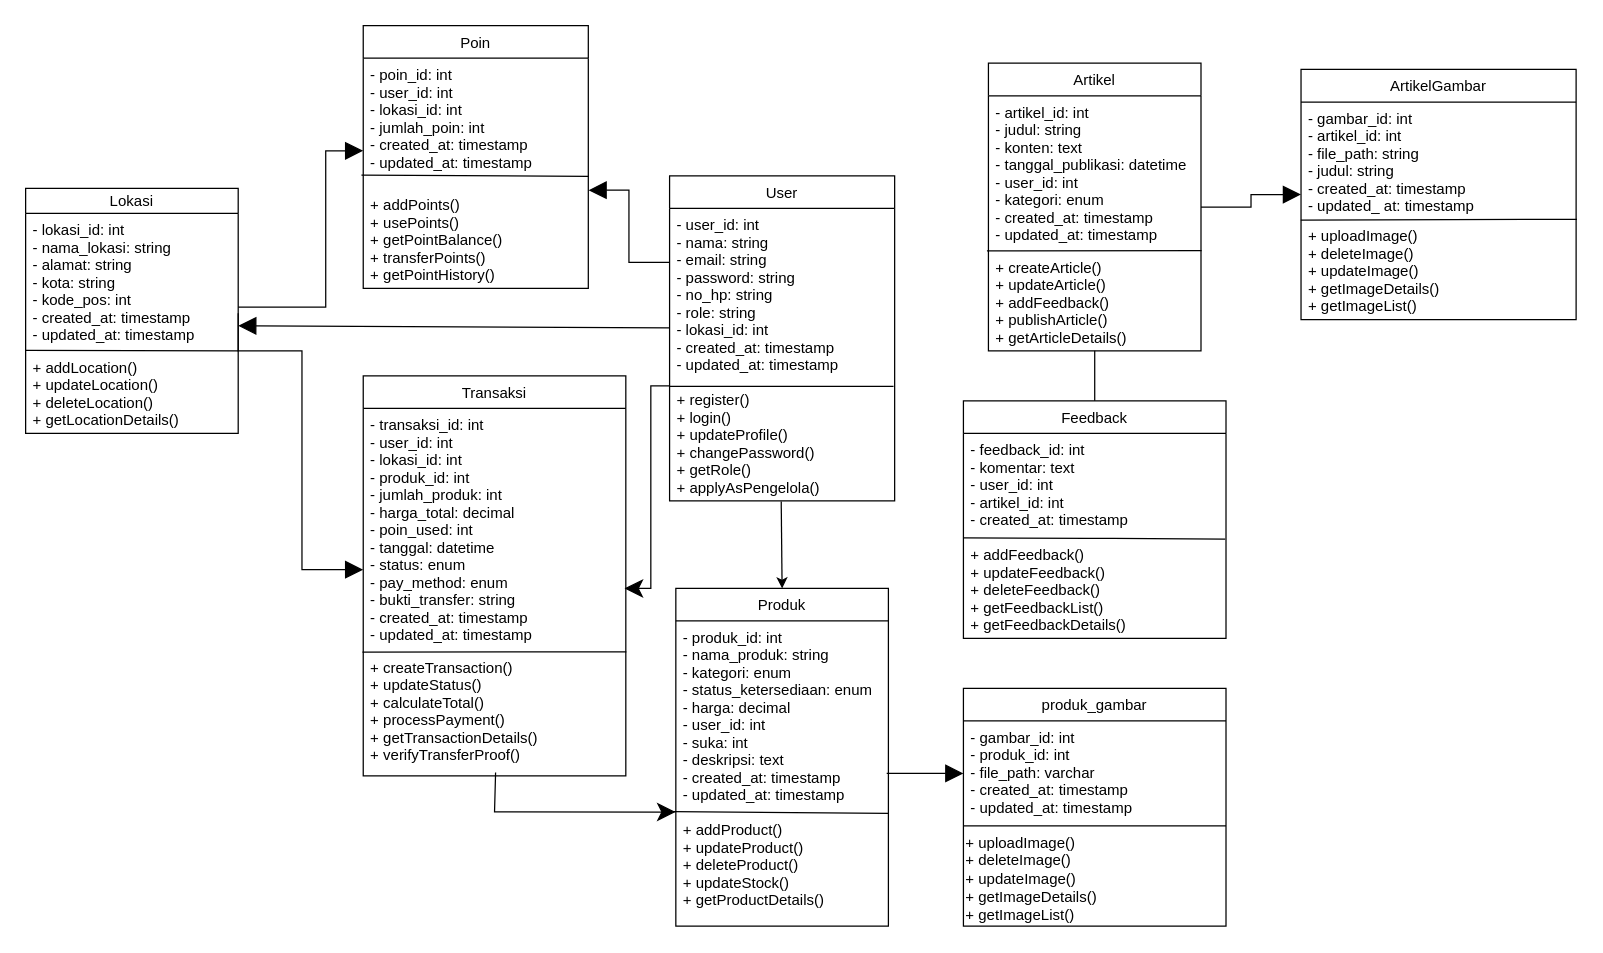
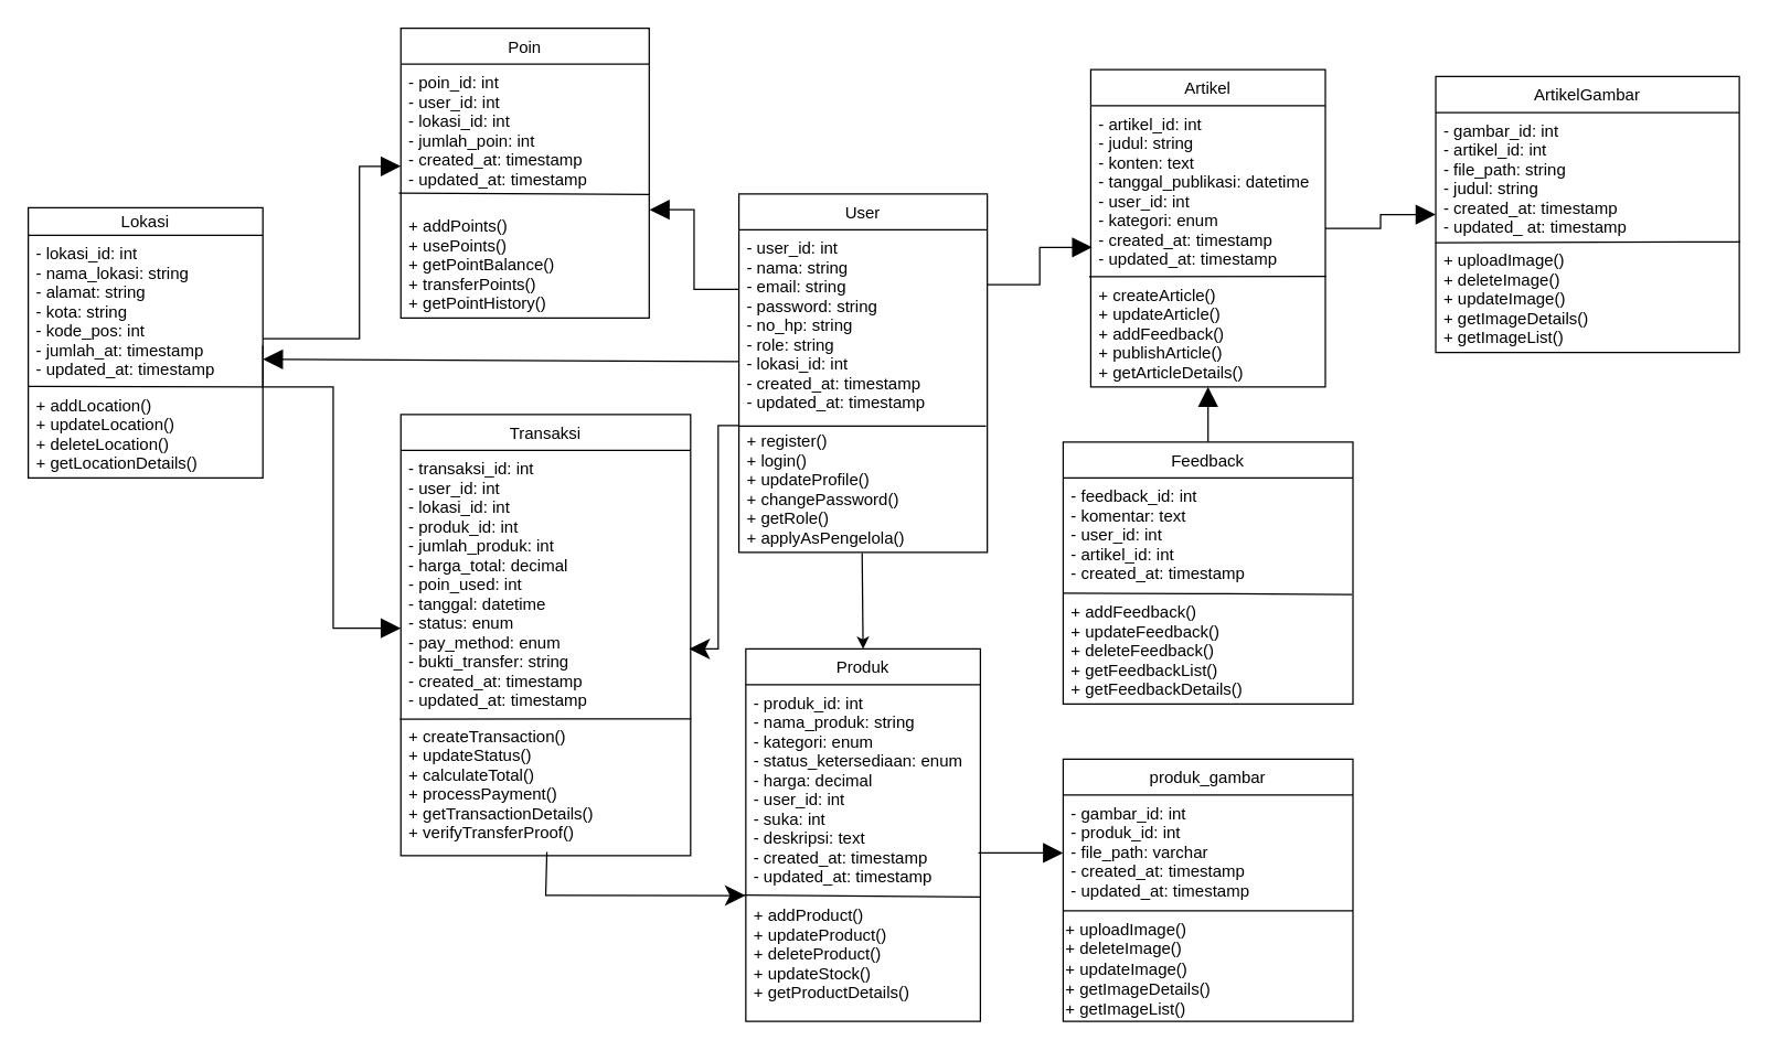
- <mxCell id="3" value="- lokasi_id: int&#10;- nama_lokasi: string&#10;- alamat: string&#10;- kota: string&#10;- kode_pos: int&#10;- created_at: timestamp&#10;- updated_at: timestamp" style="text;strokeColor=none;fillColor=none;align=left;verticalAlign=top;spacingLeft=4;spacingRight=4;overflow=hidden;rotatable=0;points=[[0,0.5],[1,0.5]];portConstraint=eastwest;" parent="2" vertex="1"><mxGeometry y="20" width="170" height="110" as="geometry" /></mxCell>
+ <mxCell id="3" value="- lokasi_id: int&#10;- nama_lokasi: string&#10;- alamat: string&#10;- kota: string&#10;- kode_pos: int&#10;- jumlah_at: timestamp&#10;- updated_at: timestamp" style="text;strokeColor=none;fillColor=none;align=left;verticalAlign=top;spacingLeft=4;spacingRight=4;overflow=hidden;rotatable=0;points=[[0,0.5],[1,0.5]];portConstraint=eastwest;" parent="2" vertex="1"><mxGeometry y="20" width="170" height="110" as="geometry" /></mxCell>
+ <mxCell id="32" value="" style="endArrow=block;endFill=1;endSize=12;html=1;entryX=0.006;entryY=0.829;entryDx=0;entryDy=0;exitX=1.001;exitY=0.17;exitDx=0;exitDy=0;exitPerimeter=0;rounded=0;edgeStyle=orthogonalEdgeStyle;entryPerimeter=0;" parent="1" source="39" target="7" edge="1"><mxGeometry width="50" height="50" relative="1" as="geometry"><mxPoint x="720" y="240" as="sourcePoint" /><mxPoint x="1000" y="270" as="targetPoint" /><Array as="points"><mxPoint x="753" y="206" /><mxPoint x="753" y="179" /></Array></mxGeometry></mxCell>
- <mxCell id="34" value="" style="endArrow=none;endFill=1;endSize=12;html=1;exitX=0.5;exitY=0;exitDx=0;exitDy=0;" parent="1" source="23" target="9" edge="1"><mxGeometry width="50" height="50" relative="1" as="geometry"><mxPoint x="1190" y="270" as="sourcePoint" /><mxPoint x="940" y="280" as="targetPoint" /></mxGeometry></mxCell>
+ <mxCell id="34" value="" style="endArrow=block;endFill=1;endSize=12;html=1;exitX=0.5;exitY=0;exitDx=0;exitDy=0;" parent="1" source="23" target="9" edge="1"><mxGeometry width="50" height="50" relative="1" as="geometry"><mxPoint x="1190" y="270" as="sourcePoint" /><mxPoint x="940" y="280" as="targetPoint" /></mxGeometry></mxCell>
